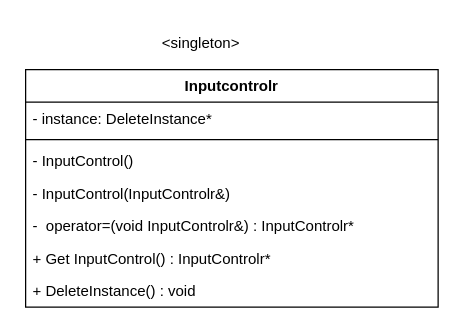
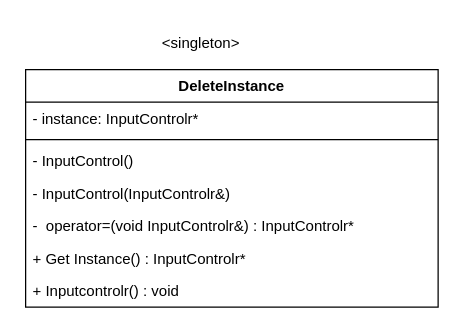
- <mxCell id="3" value="Inputcontrolr" style="swimlane;fontStyle=1;align=center;verticalAlign=top;childLayout=stackLayout;horizontal=1;startSize=26;horizontalStack=0;resizeParent=1;resizeParentMax=0;resizeLast=0;collapsible=1;marginBottom=0;" vertex="1" parent="1"><mxGeometry x="20" y="55" width="330" height="190" as="geometry" /></mxCell>
+ <mxCell id="3" value="DeleteInstance" style="swimlane;fontStyle=1;align=center;verticalAlign=top;childLayout=stackLayout;horizontal=1;startSize=26;horizontalStack=0;resizeParent=1;resizeParentMax=0;resizeLast=0;collapsible=1;marginBottom=0;" vertex="1" parent="1"><mxGeometry x="20" y="55" width="330" height="190" as="geometry" /></mxCell>
- <mxCell id="4" value="- instance: DeleteInstance*" style="text;strokeColor=none;fillColor=none;align=left;verticalAlign=top;spacingLeft=4;spacingRight=4;overflow=hidden;rotatable=0;points=[[0,0.5],[1,0.5]];portConstraint=eastwest;" vertex="1" parent="3"><mxGeometry y="26" width="330" height="26" as="geometry" /></mxCell>
+ <mxCell id="4" value="- instance: InputControlr*" style="text;strokeColor=none;fillColor=none;align=left;verticalAlign=top;spacingLeft=4;spacingRight=4;overflow=hidden;rotatable=0;points=[[0,0.5],[1,0.5]];portConstraint=eastwest;" vertex="1" parent="3"><mxGeometry y="26" width="330" height="26" as="geometry" /></mxCell>
- <mxCell id="9" value="+ Get InputControl() : InputControlr*" style="text;strokeColor=none;fillColor=none;align=left;verticalAlign=top;spacingLeft=4;spacingRight=4;overflow=hidden;rotatable=0;points=[[0,0.5],[1,0.5]];portConstraint=eastwest;" vertex="1" parent="3"><mxGeometry y="138" width="330" height="26" as="geometry" /></mxCell>
+ <mxCell id="9" value="+ Get Instance() : InputControlr*" style="text;strokeColor=none;fillColor=none;align=left;verticalAlign=top;spacingLeft=4;spacingRight=4;overflow=hidden;rotatable=0;points=[[0,0.5],[1,0.5]];portConstraint=eastwest;" vertex="1" parent="3"><mxGeometry y="138" width="330" height="26" as="geometry" /></mxCell>
- <mxCell id="10" value="+ DeleteInstance() : void" style="text;strokeColor=none;fillColor=none;align=left;verticalAlign=top;spacingLeft=4;spacingRight=4;overflow=hidden;rotatable=0;points=[[0,0.5],[1,0.5]];portConstraint=eastwest;" vertex="1" parent="3"><mxGeometry y="164" width="330" height="26" as="geometry" /></mxCell>
+ <mxCell id="10" value="+ Inputcontrolr() : void" style="text;strokeColor=none;fillColor=none;align=left;verticalAlign=top;spacingLeft=4;spacingRight=4;overflow=hidden;rotatable=0;points=[[0,0.5],[1,0.5]];portConstraint=eastwest;" vertex="1" parent="3"><mxGeometry y="164" width="330" height="26" as="geometry" /></mxCell>
